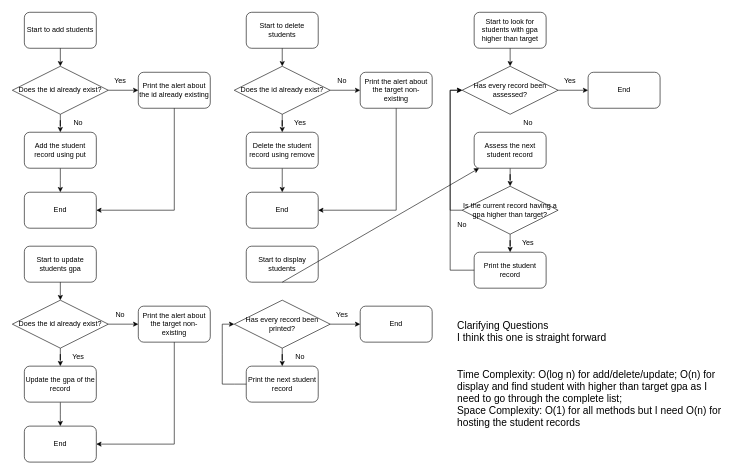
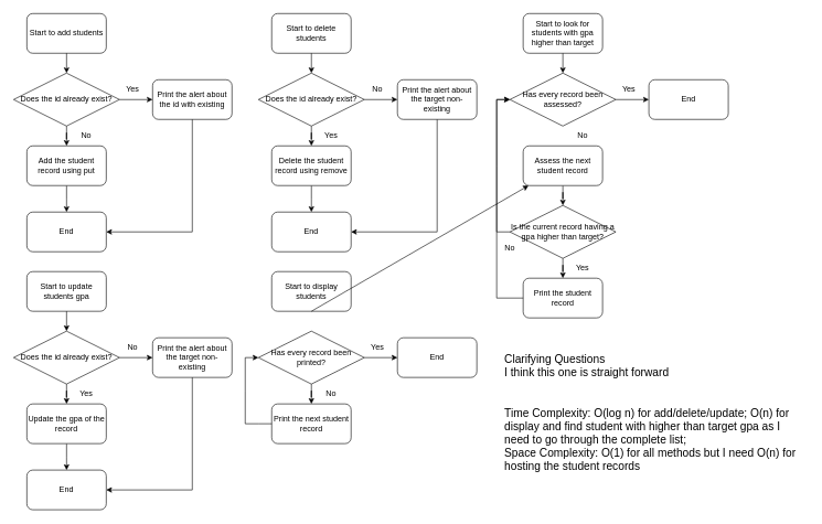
- <mxCell id="26" value="Print the alert about the id already existing" style="whiteSpace=wrap;html=1;rounded=1;" parent="1" vertex="1"><mxGeometry x="230" y="120" width="120" height="60" as="geometry" /></mxCell>
+ <mxCell id="26" value="Print the alert about the id with existing" style="whiteSpace=wrap;html=1;rounded=1;" parent="1" vertex="1"><mxGeometry x="230" y="120" width="120" height="60" as="geometry" /></mxCell>
